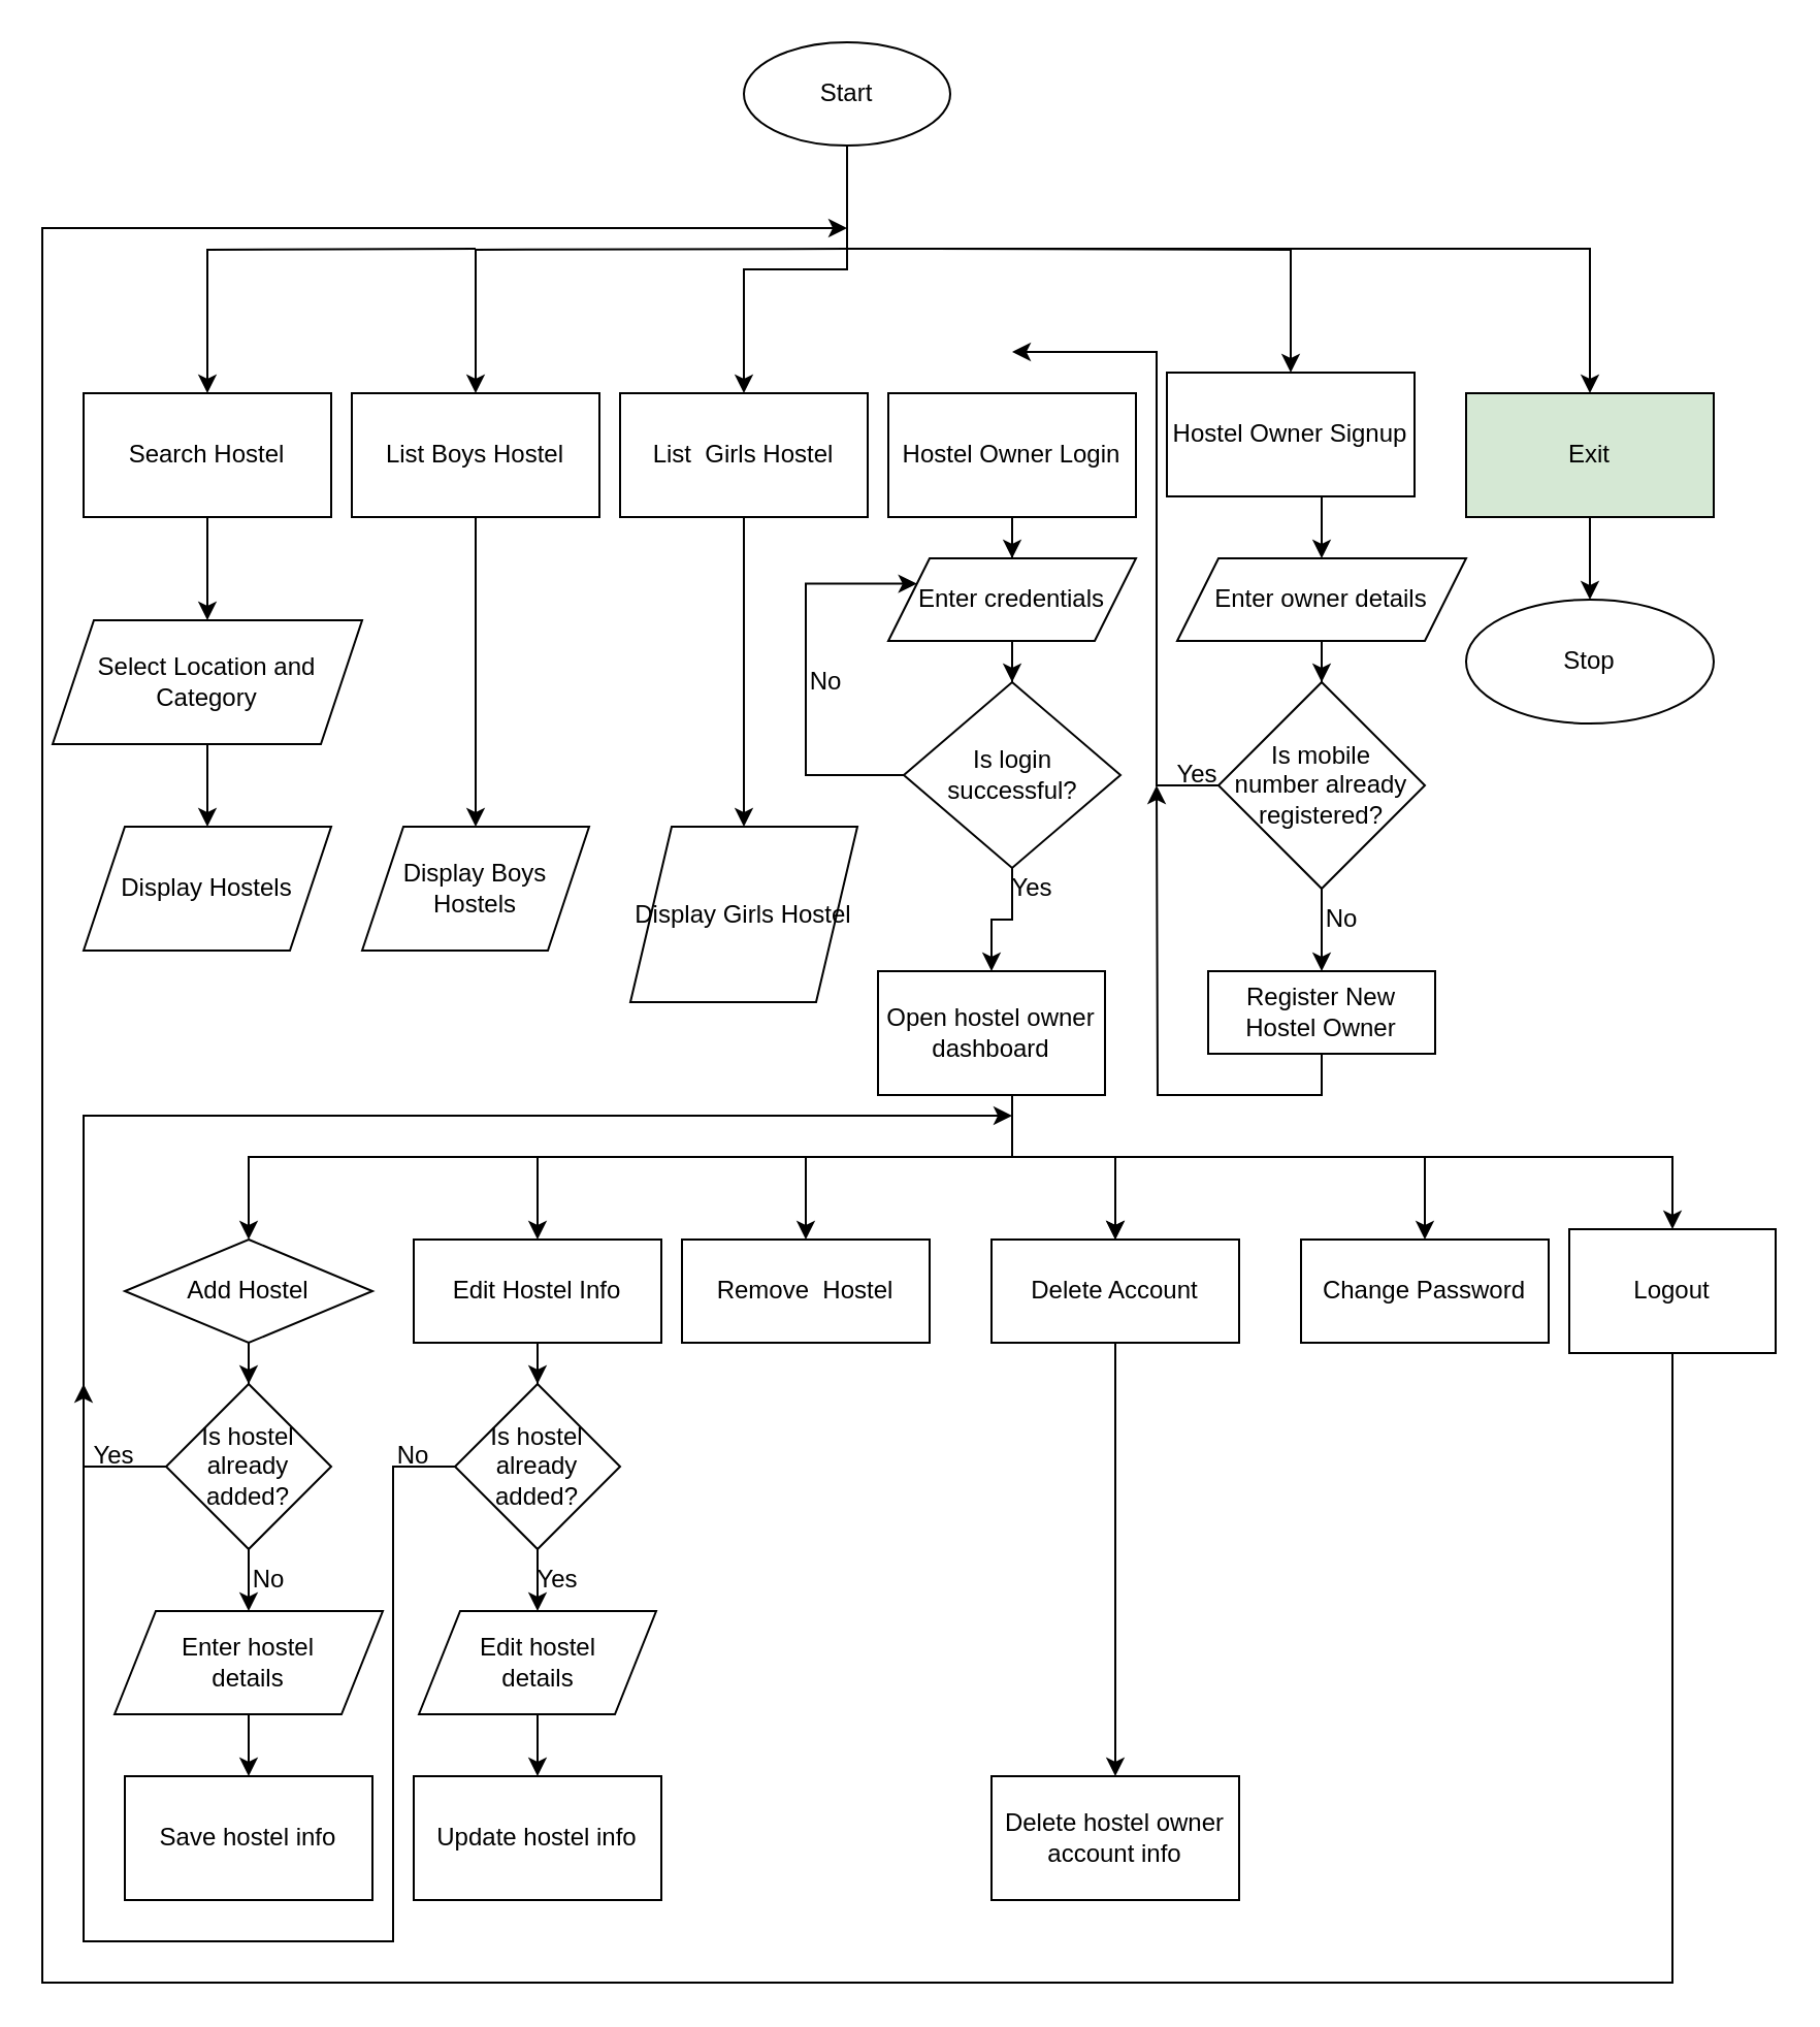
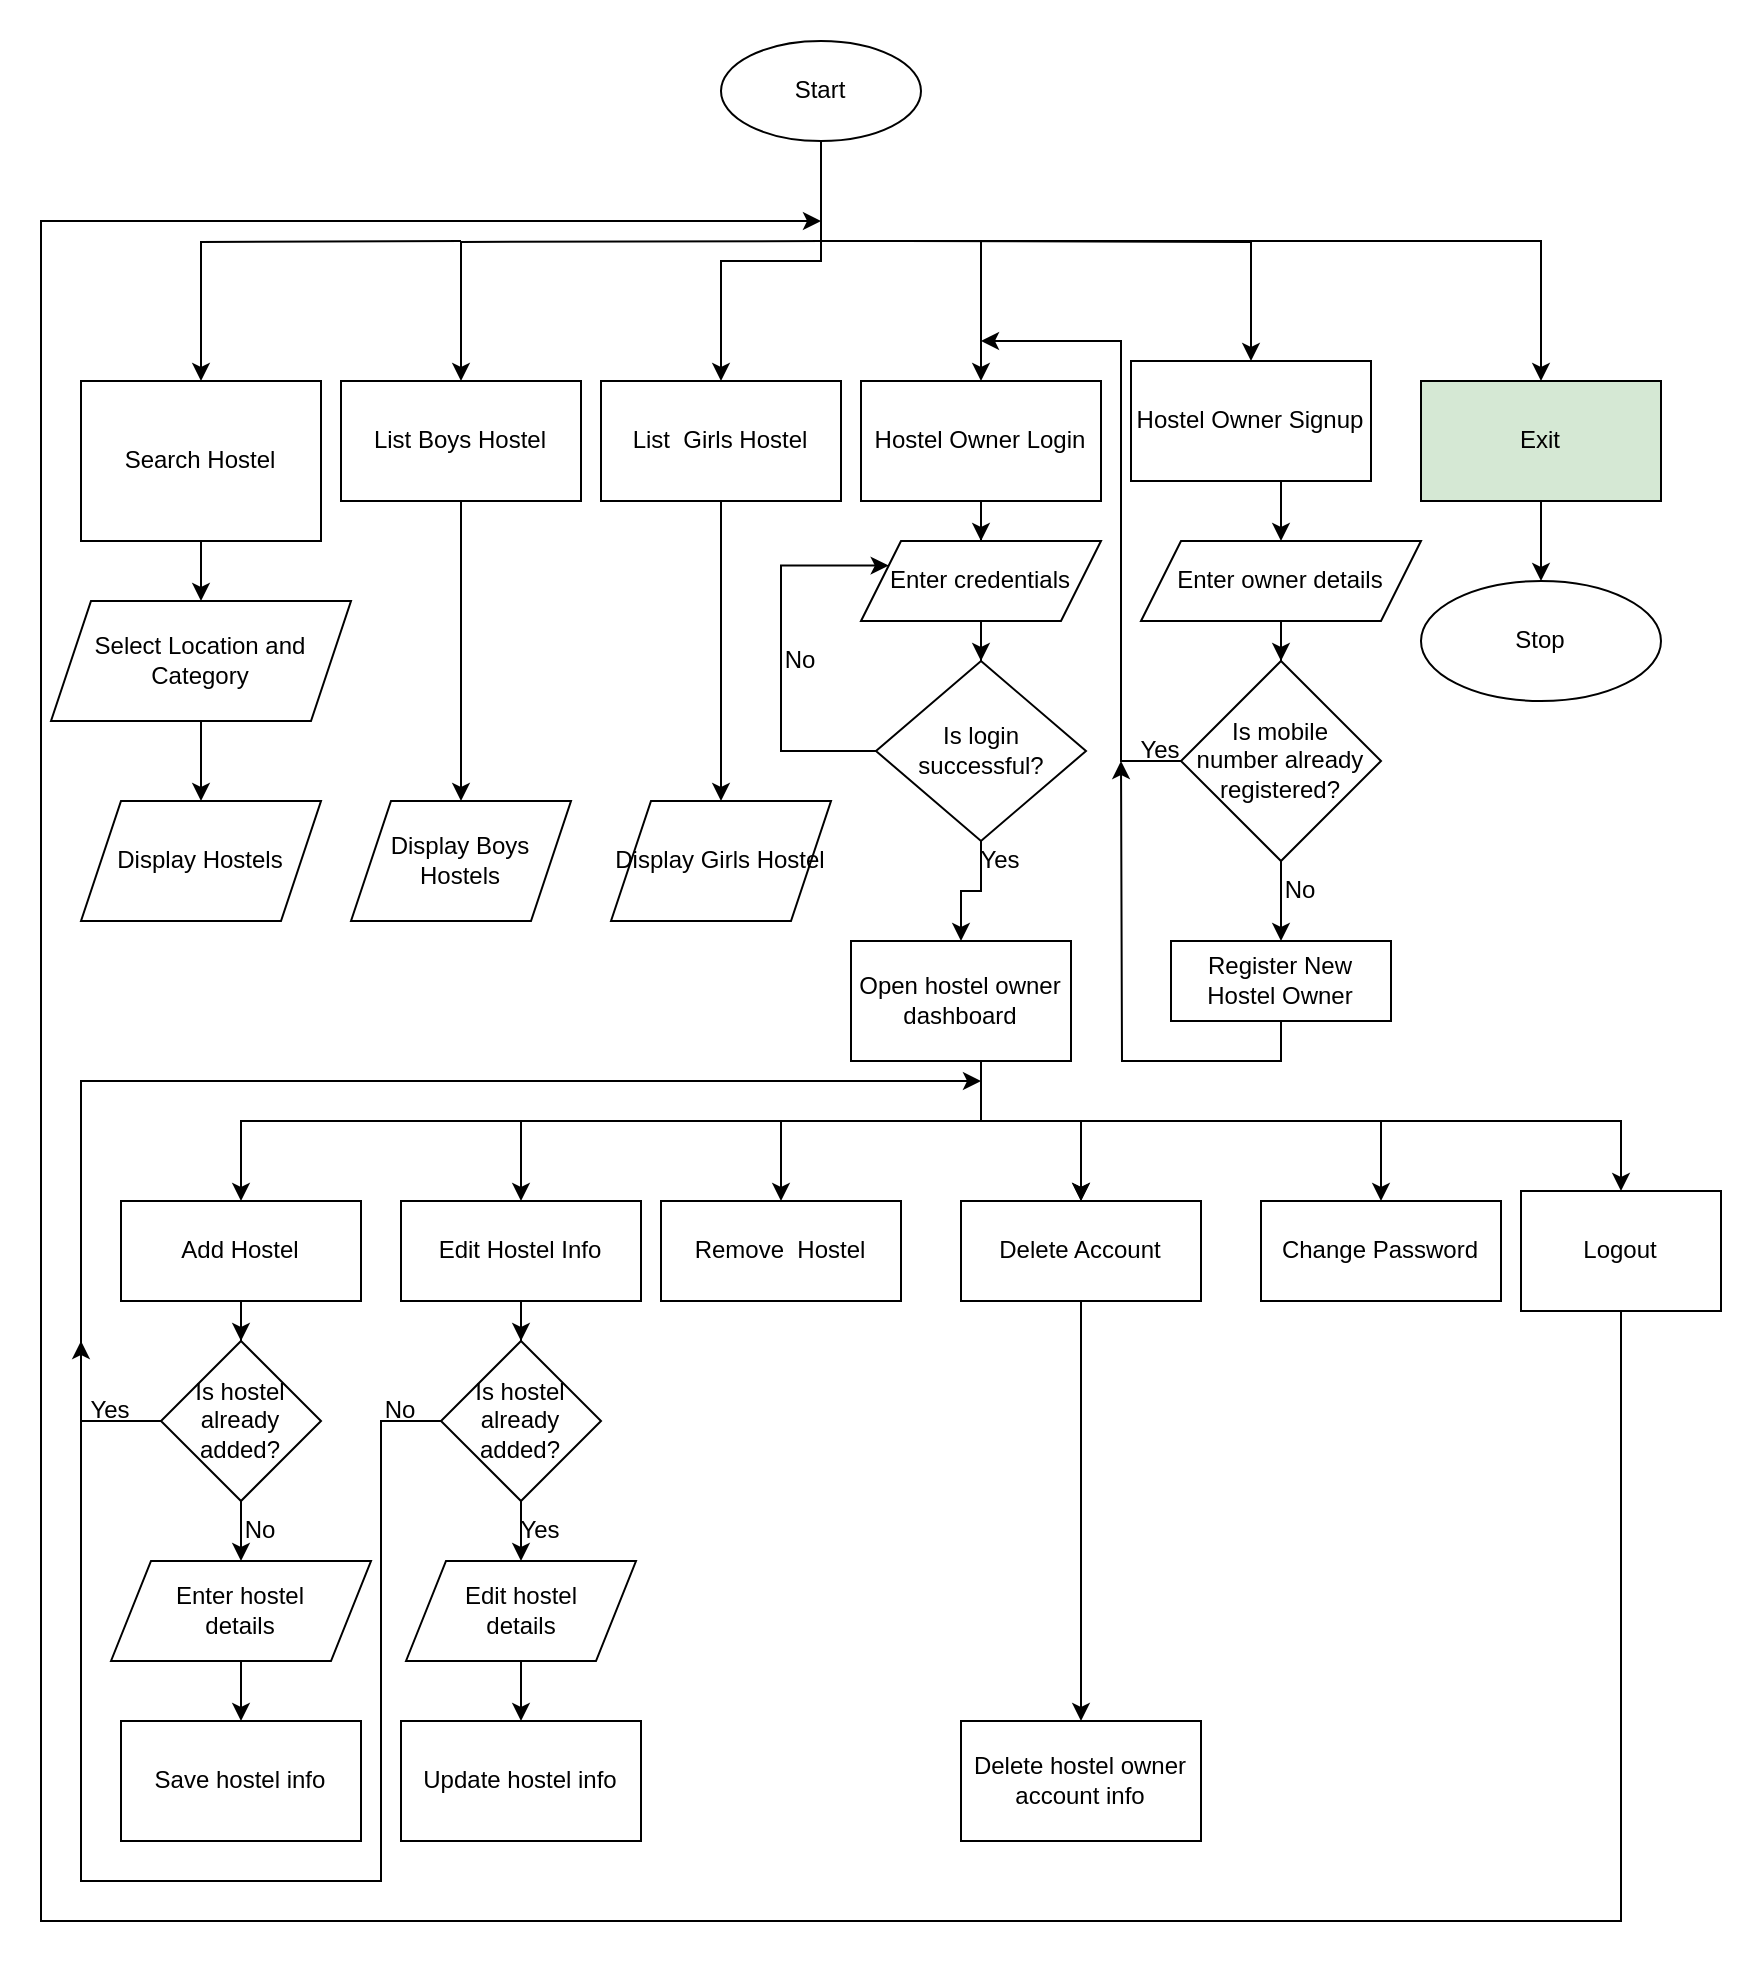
+ <mxCell id="5" value="" style="edgeStyle=orthogonalEdgeStyle;rounded=0;orthogonalLoop=1;jettySize=auto;html=1;" parent="1" source="8" target="16" edge="1"><mxGeometry relative="1" as="geometry"><Array as="points"><mxPoint x="410" y="120" /><mxPoint x="490" y="120" /></Array></mxGeometry></mxCell>
- <mxCell id="10" value="Search Hostel" style="whiteSpace=wrap;html=1;" parent="1" vertex="1"><mxGeometry x="40" y="190" width="120" height="60" as="geometry" /></mxCell>
+ <mxCell id="10" value="Search Hostel" style="whiteSpace=wrap;html=1;" parent="1" vertex="1"><mxGeometry x="40" y="190" width="120" height="80" as="geometry" /></mxCell>
- <mxCell id="25" value="Display Girls Hostel" style="shape=parallelogram;perimeter=parallelogramPerimeter;whiteSpace=wrap;html=1;fixedSize=1;" parent="1" vertex="1"><mxGeometry x="305" y="400" width="110" height="85" as="geometry" /></mxCell>
+ <mxCell id="25" value="Display Girls Hostel" style="shape=parallelogram;perimeter=parallelogramPerimeter;whiteSpace=wrap;html=1;fixedSize=1;" parent="1" vertex="1"><mxGeometry x="305" y="400" width="110" height="60" as="geometry" /></mxCell>
- <mxCell id="52" value="Add Hostel" style="rhombus;whiteSpace=wrap;html=1;" parent="1" vertex="1"><mxGeometry x="60" y="600" width="120" height="50" as="geometry" /></mxCell>
+ <mxCell id="52" value="Add Hostel" style="whiteSpace=wrap;html=1;" parent="1" vertex="1"><mxGeometry x="60" y="600" width="120" height="50" as="geometry" /></mxCell>
